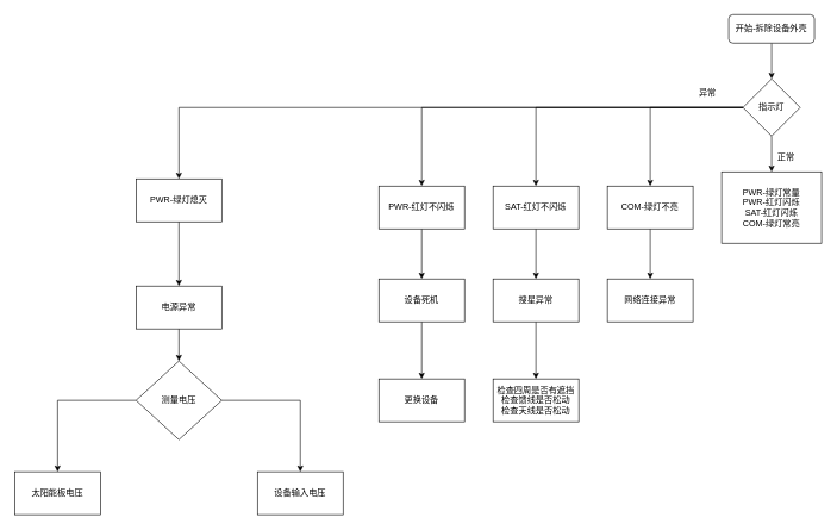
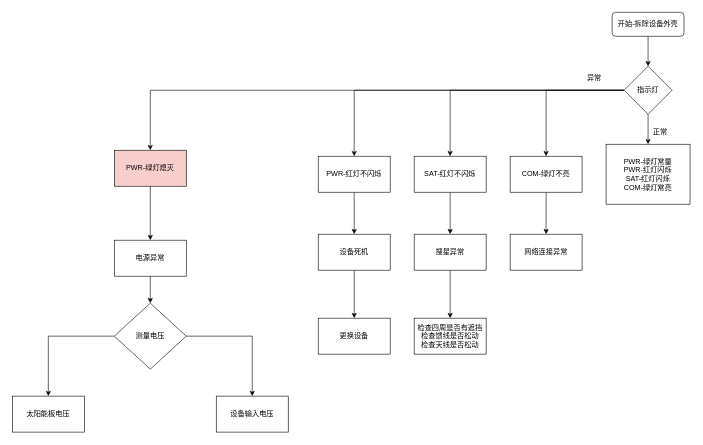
- <mxCell id="13" value="PWR-绿灯熄灭" style="whiteSpace=wrap;html=1;" parent="1" vertex="1"><mxGeometry x="190" y="250" width="120" height="60" as="geometry" /></mxCell>
+ <mxCell id="13" value="PWR-绿灯熄灭" style="whiteSpace=wrap;html=1;fillColor=#f8cecc;" parent="1" vertex="1"><mxGeometry x="190" y="250" width="120" height="60" as="geometry" /></mxCell>
